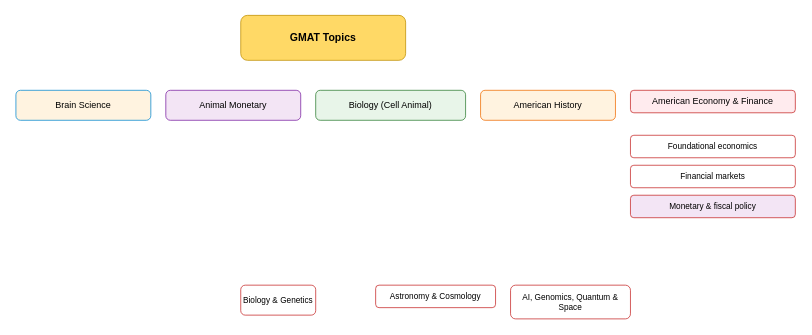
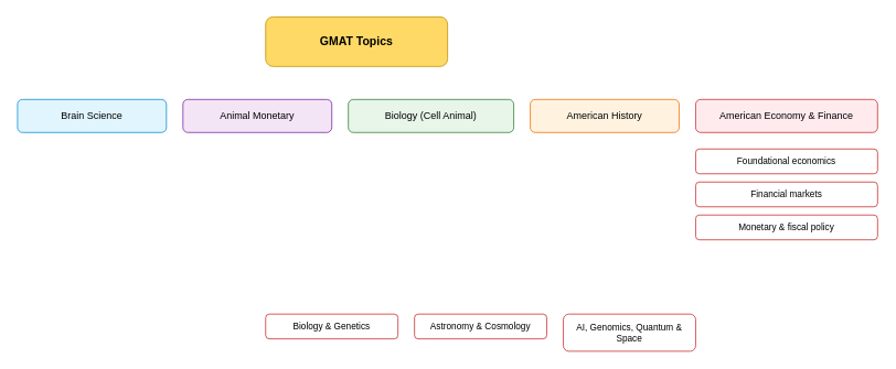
- <mxCell id="7" value="American Economy &amp; Finance" style="rounded=1;whiteSpace=wrap;html=1;fillColor=#ffebee;strokeColor=#c62828;fontSize=12;" vertex="1" parent="1"><mxGeometry x="840" y="120" width="220" height="30" as="geometry" /></mxCell>
+ <mxCell id="7" value="American Economy &amp; Finance" style="rounded=1;whiteSpace=wrap;html=1;fillColor=#ffebee;strokeColor=#c62828;fontSize=12;" vertex="1" parent="1"><mxGeometry x="840" y="120" width="220" height="40" as="geometry" /></mxCell>
- <mxCell id="3" value="Brain Science" style="rounded=1;whiteSpace=wrap;html=1;fillColor=#fff3e0;strokeColor=#0288d1;fontSize=12;" vertex="1" parent="1"><mxGeometry x="20" y="120" width="180" height="40" as="geometry" /></mxCell>
+ <mxCell id="3" value="Brain Science" style="rounded=1;whiteSpace=wrap;html=1;fillColor=#e1f5fe;strokeColor=#0288d1;fontSize=12;" vertex="1" parent="1"><mxGeometry x="20" y="120" width="180" height="40" as="geometry" /></mxCell>
- <mxCell id="10" value="Monetary &amp; fiscal policy" style="rounded=1;whiteSpace=wrap;html=1;fillColor=#f3e5f5;strokeColor=#c62828;fontSize=11;" vertex="1" parent="1"><mxGeometry x="840" y="260" width="220" height="30" as="geometry" /></mxCell>
+ <mxCell id="10" value="Monetary &amp; fiscal policy" style="rounded=1;whiteSpace=wrap;html=1;fillColor=#ffffff;strokeColor=#c62828;fontSize=11;" vertex="1" parent="1"><mxGeometry x="840" y="260" width="220" height="30" as="geometry" /></mxCell>
- <mxCell id="11" value="Biology &amp; Genetics" style="rounded=1;whiteSpace=wrap;html=1;fillColor=#ffffff;strokeColor=#c62828;fontSize=11;" vertex="1" parent="1"><mxGeometry x="320" y="380" width="100" height="40" as="geometry" /></mxCell>
+ <mxCell id="11" value="Biology &amp; Genetics" style="rounded=1;whiteSpace=wrap;html=1;fillColor=#ffffff;strokeColor=#c62828;fontSize=11;" vertex="1" parent="1"><mxGeometry x="320" y="380" width="160" height="30" as="geometry" /></mxCell>
